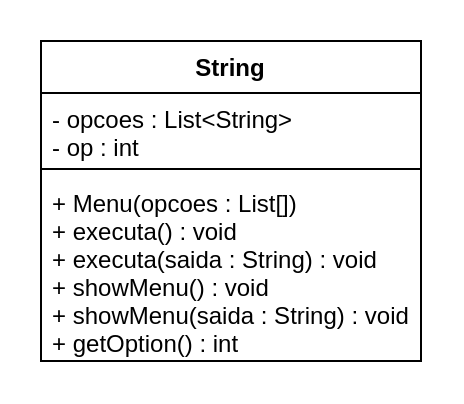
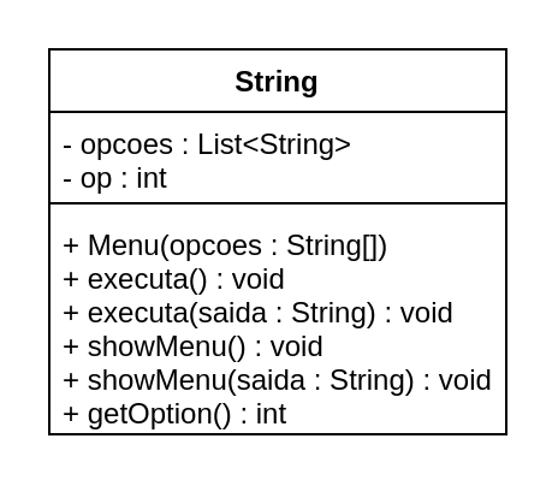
- <mxCell id="5" value="+ Menu(opcoes : List[])&#10;+ executa() : void&#10;+ executa(saida : String) : void&#10;+ showMenu() : void&#10;+ showMenu(saida : String) : void&#10;+ getOption() : int" style="text;strokeColor=none;fillColor=none;align=left;verticalAlign=top;spacingLeft=4;spacingRight=4;overflow=hidden;rotatable=0;points=[[0,0.5],[1,0.5]];portConstraint=eastwest;" vertex="1" parent="2"><mxGeometry y="68" width="190" height="92" as="geometry" /></mxCell>
+ <mxCell id="5" value="+ Menu(opcoes : String[])&#10;+ executa() : void&#10;+ executa(saida : String) : void&#10;+ showMenu() : void&#10;+ showMenu(saida : String) : void&#10;+ getOption() : int" style="text;strokeColor=none;fillColor=none;align=left;verticalAlign=top;spacingLeft=4;spacingRight=4;overflow=hidden;rotatable=0;points=[[0,0.5],[1,0.5]];portConstraint=eastwest;" vertex="1" parent="2"><mxGeometry y="68" width="190" height="92" as="geometry" /></mxCell>
